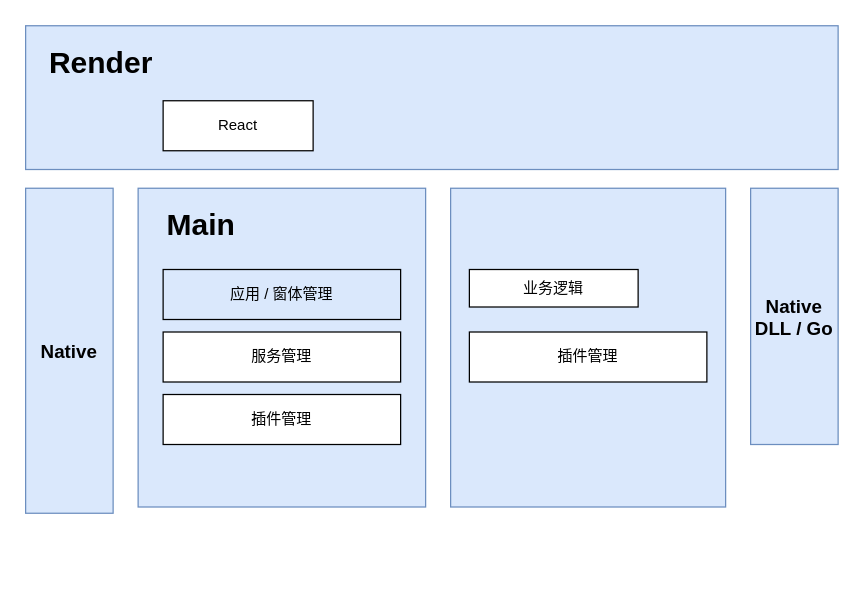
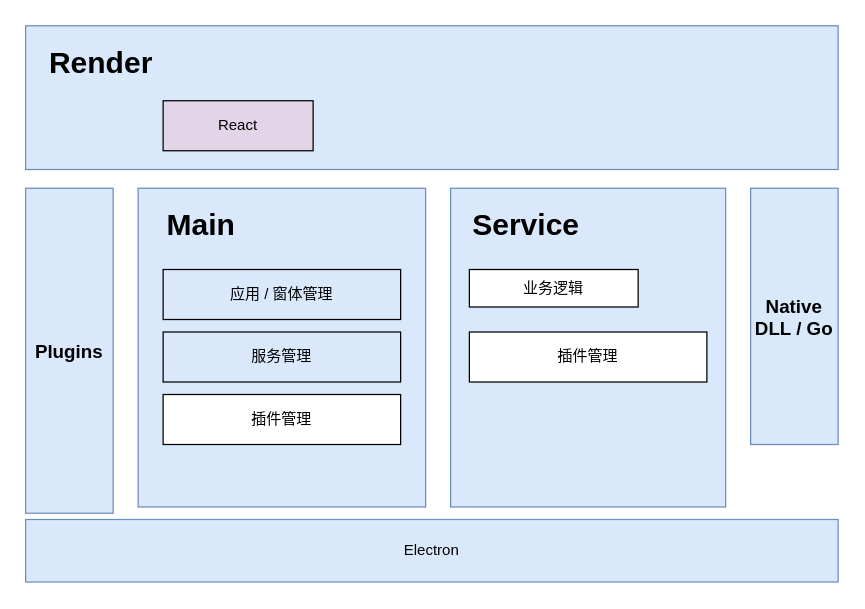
- <mxCell id="13" value="React" style="rounded=0;whiteSpace=wrap;html=1;" vertex="1" parent="1"><mxGeometry x="130" y="80" width="120" height="40" as="geometry" /></mxCell>
+ <mxCell id="13" value="React" style="rounded=0;whiteSpace=wrap;html=1;fillColor=#e1d5e7;" vertex="1" parent="1"><mxGeometry x="130" y="80" width="120" height="40" as="geometry" /></mxCell>
+ <mxCell id="11" value="Service" style="text;strokeColor=none;fillColor=none;html=1;fontSize=24;fontStyle=1;verticalAlign=middle;align=center;" vertex="1" parent="1"><mxGeometry x="370" y="160" width="100" height="40" as="geometry" /></mxCell>
- <mxCell id="4" value="Native" style="rounded=0;whiteSpace=wrap;html=1;fillColor=#dae8fc;strokeColor=#6c8ebf;fontSize=15;fontStyle=1" parent="1" vertex="1"><mxGeometry x="20" y="150" width="70" height="260" as="geometry" /></mxCell>
+ <mxCell id="4" value="Plugins" style="rounded=0;whiteSpace=wrap;html=1;fillColor=#dae8fc;strokeColor=#6c8ebf;fontSize=15;fontStyle=1" parent="1" vertex="1"><mxGeometry x="20" y="150" width="70" height="260" as="geometry" /></mxCell>
- <mxCell id="8" value="服务管理" style="rounded=0;whiteSpace=wrap;html=1;" vertex="1" parent="1"><mxGeometry x="130" y="265" width="190" height="40" as="geometry" /></mxCell>
+ <mxCell id="8" value="服务管理" style="rounded=0;whiteSpace=wrap;html=1;fillColor=#dae8fc;" vertex="1" parent="1"><mxGeometry x="130" y="265" width="190" height="40" as="geometry" /></mxCell>
+ <mxCell id="2" value="Electron" style="rounded=0;whiteSpace=wrap;html=1;fillColor=#dae8fc;strokeColor=#6c8ebf;" parent="1" vertex="1"><mxGeometry x="20" y="415" width="650" height="50" as="geometry" /></mxCell>
